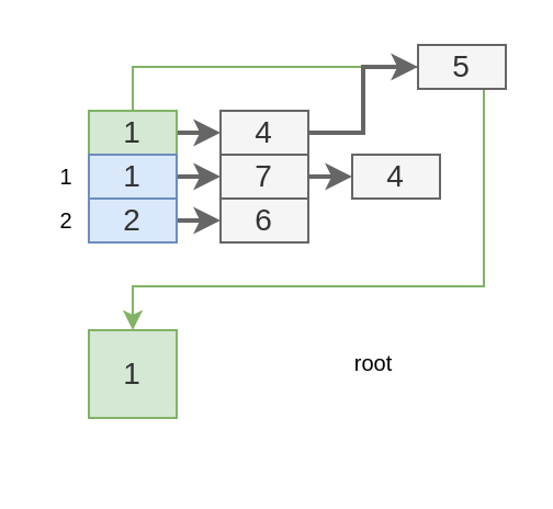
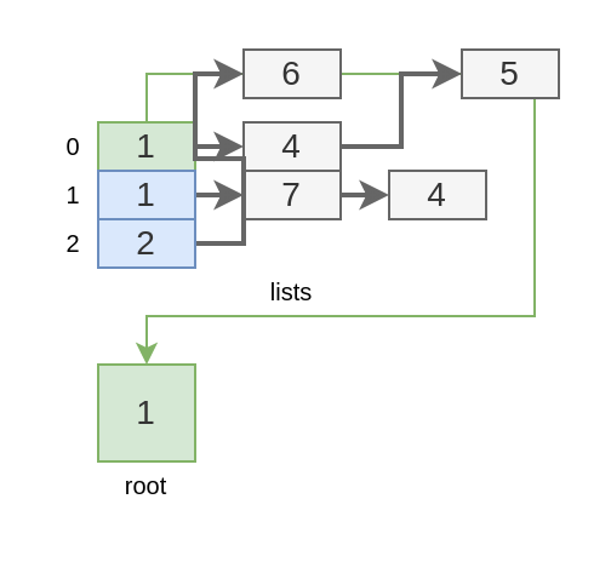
+ <mxCell id="18" value="0" style="text;html=1;align=center;verticalAlign=middle;whiteSpace=wrap;rounded=0;fontSize=10;" parent="1" vertex="1"><mxGeometry x="20" y="50" width="20" height="20" as="geometry" /></mxCell>
- <mxCell id="16" value="6" style="text;html=1;align=center;verticalAlign=middle;whiteSpace=wrap;rounded=0;fillColor=#f5f5f5;strokeColor=#666666;fontSize=14;fontColor=#333333;" parent="1" vertex="1"><mxGeometry x="100" y="90" width="40" height="20" as="geometry" /></mxCell>
+ <mxCell id="16" value="6" style="text;html=1;align=center;verticalAlign=middle;whiteSpace=wrap;rounded=0;fillColor=#f5f5f5;strokeColor=#666666;fontSize=14;fontColor=#333333;" parent="1" vertex="1"><mxGeometry x="100" y="20" width="40" height="20" as="geometry" /></mxCell>
+ <mxCell id="8" value="lists" style="text;html=1;align=center;verticalAlign=middle;whiteSpace=wrap;rounded=0;fontSize=10;" parent="1" vertex="1"><mxGeometry x="40" y="110" width="160" height="20" as="geometry" /></mxCell>
- <mxCell id="17" value="root" style="text;html=1;align=center;verticalAlign=middle;whiteSpace=wrap;rounded=0;fontSize=10;" parent="1" vertex="1"><mxGeometry x="150" y="155" width="40" height="20" as="geometry" /></mxCell>
+ <mxCell id="17" value="root" style="text;html=1;align=center;verticalAlign=middle;whiteSpace=wrap;rounded=0;fontSize=10;" parent="1" vertex="1"><mxGeometry x="40" y="190" width="40" height="20" as="geometry" /></mxCell>
